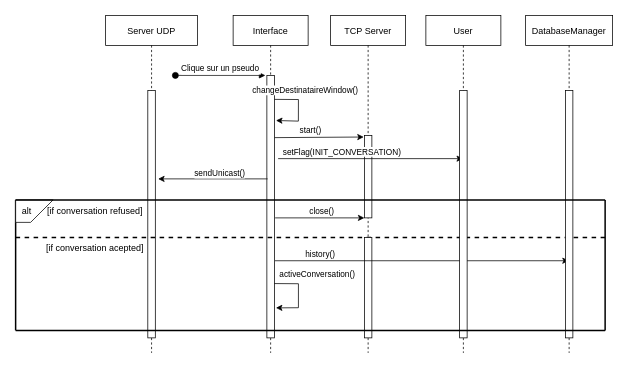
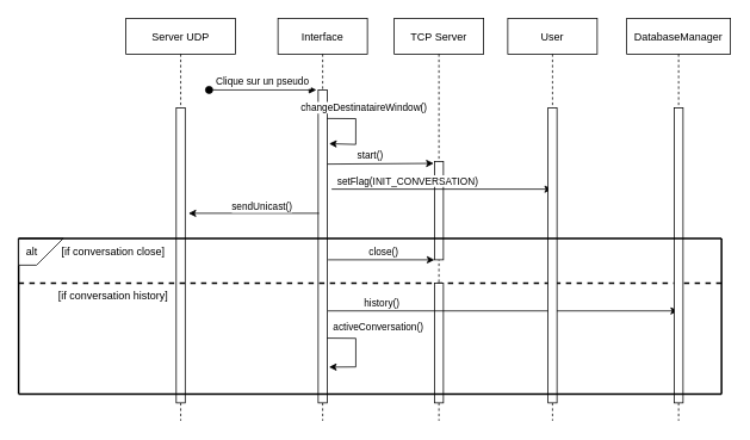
- <mxCell id="32" value="&lt;div&gt;[if conversation refused]&lt;br&gt;&lt;/div&gt;" style="text;html=1;strokeColor=none;fillColor=none;align=center;verticalAlign=middle;whiteSpace=wrap;rounded=0;shadow=0;fontFamily=Helvetica;fontSize=12;fontColor=default;" parent="1" vertex="1"><mxGeometry x="56" y="266" width="140" height="30" as="geometry" /></mxCell>
+ <mxCell id="32" value="&lt;div&gt;[if conversation close]&lt;br&gt;&lt;/div&gt;" style="text;html=1;strokeColor=none;fillColor=none;align=center;verticalAlign=middle;whiteSpace=wrap;rounded=0;shadow=0;fontFamily=Helvetica;fontSize=12;fontColor=default;" parent="1" vertex="1"><mxGeometry x="56" y="266" width="140" height="30" as="geometry" /></mxCell>
- <mxCell id="4" value="&lt;div&gt;[if conversation acepted]&lt;br&gt;&lt;/div&gt;" style="text;html=1;strokeColor=none;fillColor=none;align=center;verticalAlign=middle;whiteSpace=wrap;rounded=0;shadow=0;fontFamily=Helvetica;fontSize=12;fontColor=default;" parent="2" vertex="1"><mxGeometry x="-84" y="296" width="140" height="30" as="geometry" /></mxCell>
+ <mxCell id="4" value="&lt;div&gt;[if conversation history]&lt;br&gt;&lt;/div&gt;" style="text;html=1;strokeColor=none;fillColor=none;align=center;verticalAlign=middle;whiteSpace=wrap;rounded=0;shadow=0;fontFamily=Helvetica;fontSize=12;fontColor=default;" parent="2" vertex="1"><mxGeometry x="-84" y="296" width="140" height="30" as="geometry" /></mxCell>
